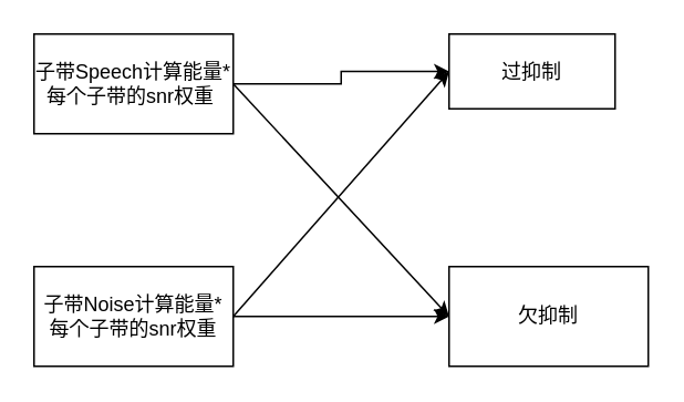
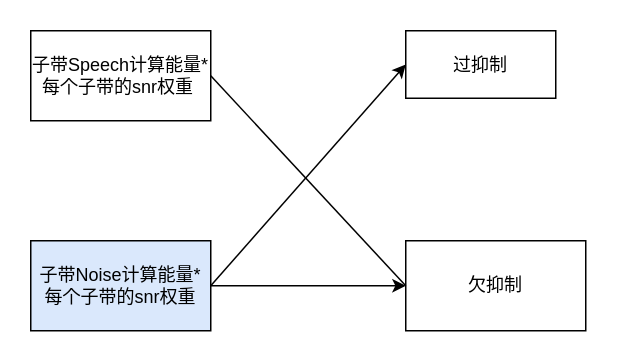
- <mxCell id="2" style="edgeStyle=orthogonalEdgeStyle;rounded=0;orthogonalLoop=1;jettySize=auto;html=1;exitX=1;exitY=0.5;exitDx=0;exitDy=0;entryX=0;entryY=0.5;entryDx=0;entryDy=0;" edge="1" parent="1" source="3" target="6"><mxGeometry relative="1" as="geometry" /></mxCell>
- <mxCell id="8" value="" style="endArrow=classic;html=1;rounded=0;exitX=1;exitY=0.5;exitDx=0;exitDy=0;entryX=0;entryY=0.5;entryDx=0;entryDy=0;" edge="1" parent="1" source="3" target="7"><mxGeometry width="50" height="50" relative="1" as="geometry"><mxPoint x="150" y="130" as="sourcePoint" /><mxPoint x="200" y="80" as="targetPoint" /></mxGeometry></mxCell>
+ <mxCell id="8" value="" style="endArrow=none;html=1;rounded=0;exitX=1;exitY=0.5;exitDx=0;exitDy=0;entryX=0;entryY=0.5;entryDx=0;entryDy=0;" edge="1" parent="1" source="3" target="7"><mxGeometry width="50" height="50" relative="1" as="geometry"><mxPoint x="150" y="130" as="sourcePoint" /><mxPoint x="200" y="80" as="targetPoint" /></mxGeometry></mxCell>
- <mxCell id="5" value="子带Noise计算能量*每个子带的snr权重" style="rounded=0;whiteSpace=wrap;html=1;" vertex="1" parent="1"><mxGeometry x="20" y="160" width="120" height="60" as="geometry" /></mxCell>
+ <mxCell id="5" value="子带Noise计算能量*每个子带的snr权重" style="rounded=0;whiteSpace=wrap;html=1;fillColor=#dae8fc;" vertex="1" parent="1"><mxGeometry x="20" y="160" width="120" height="60" as="geometry" /></mxCell>
